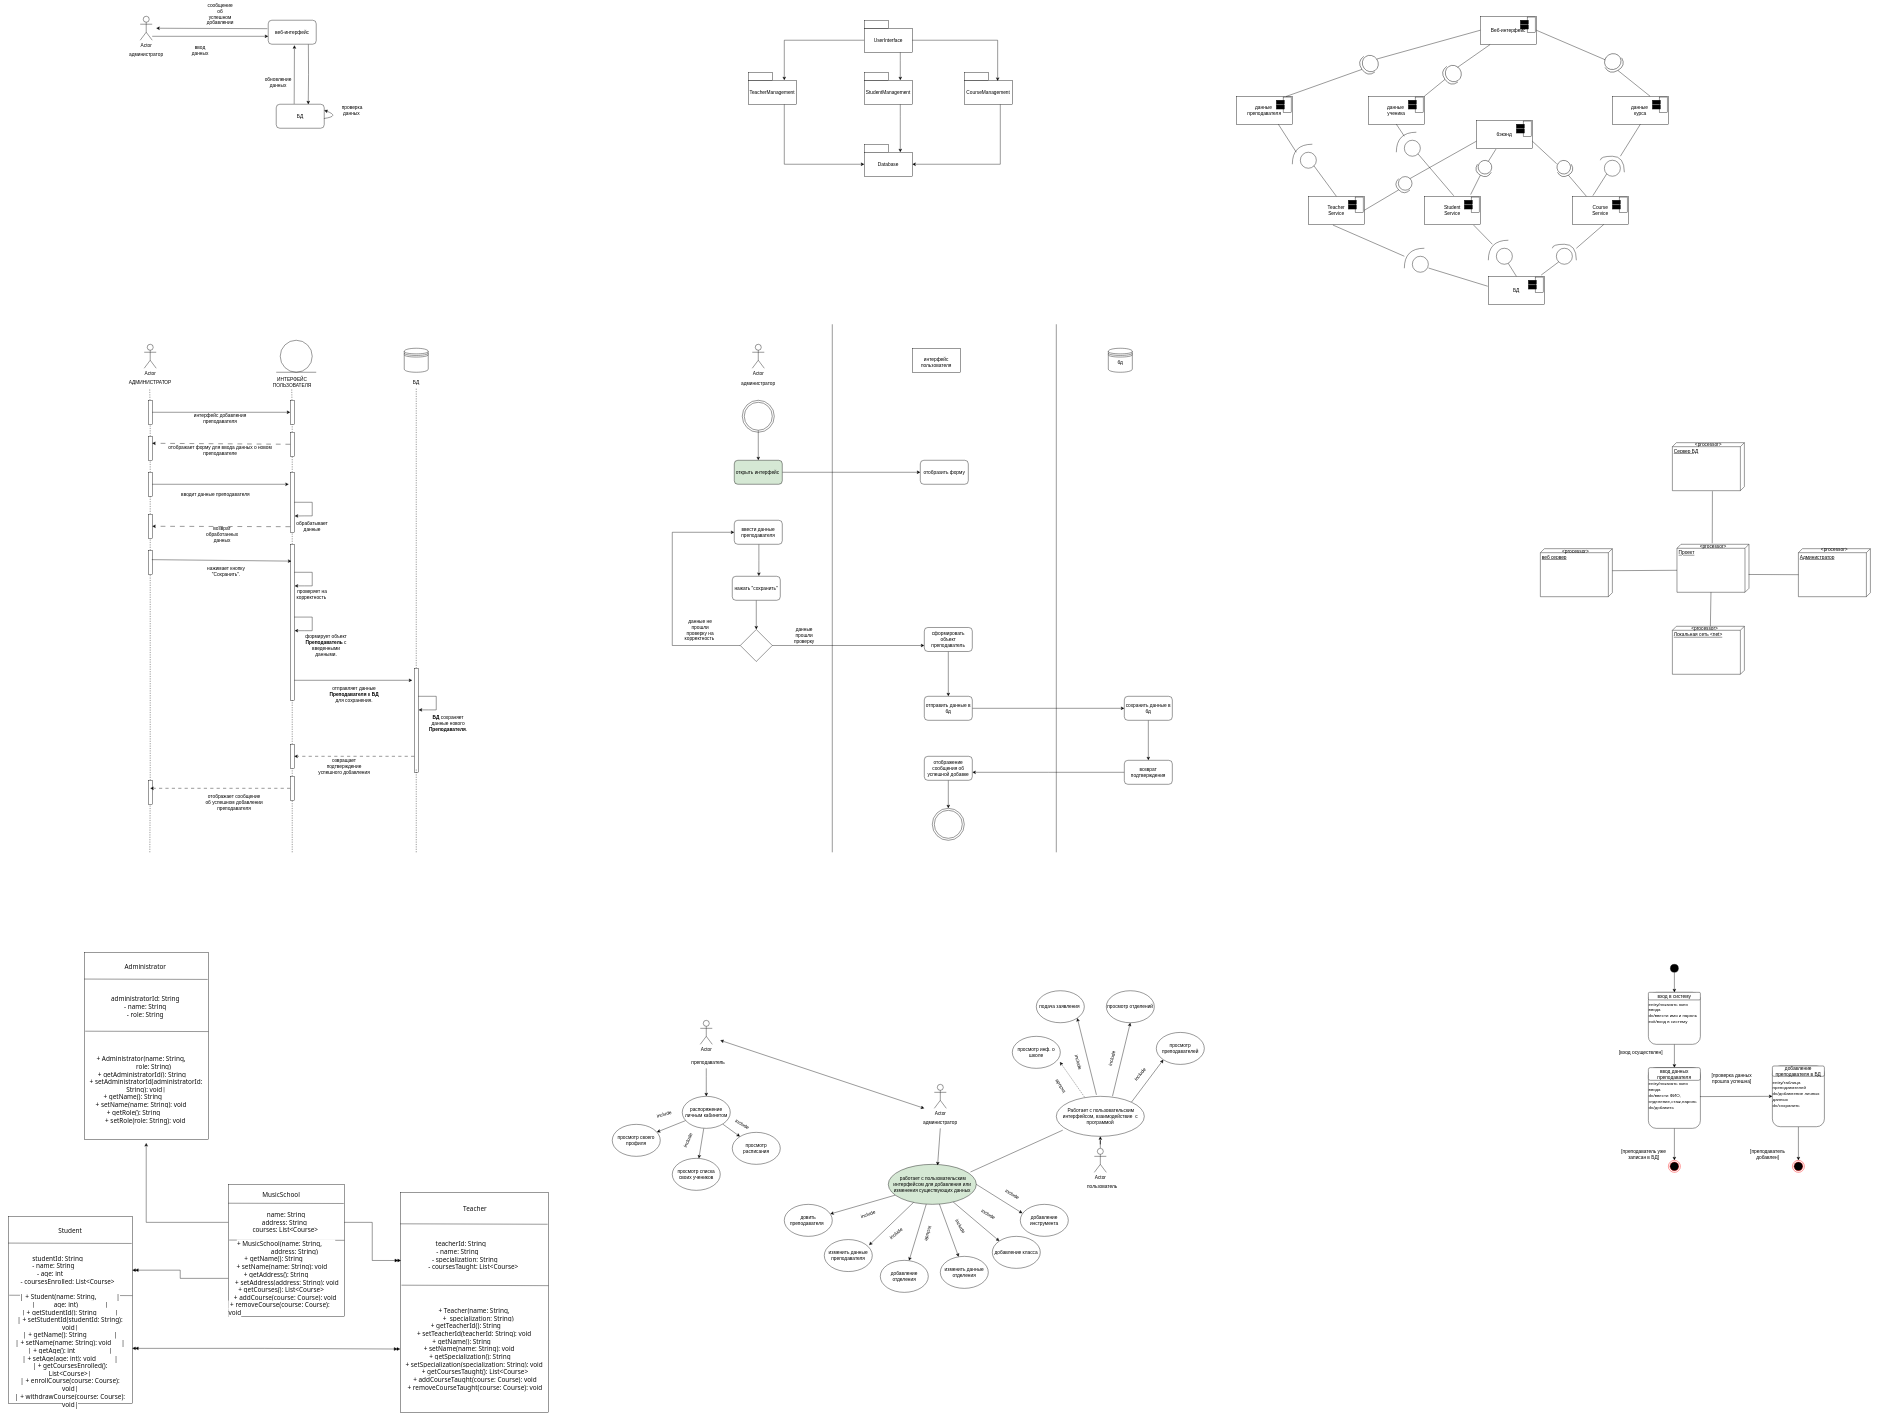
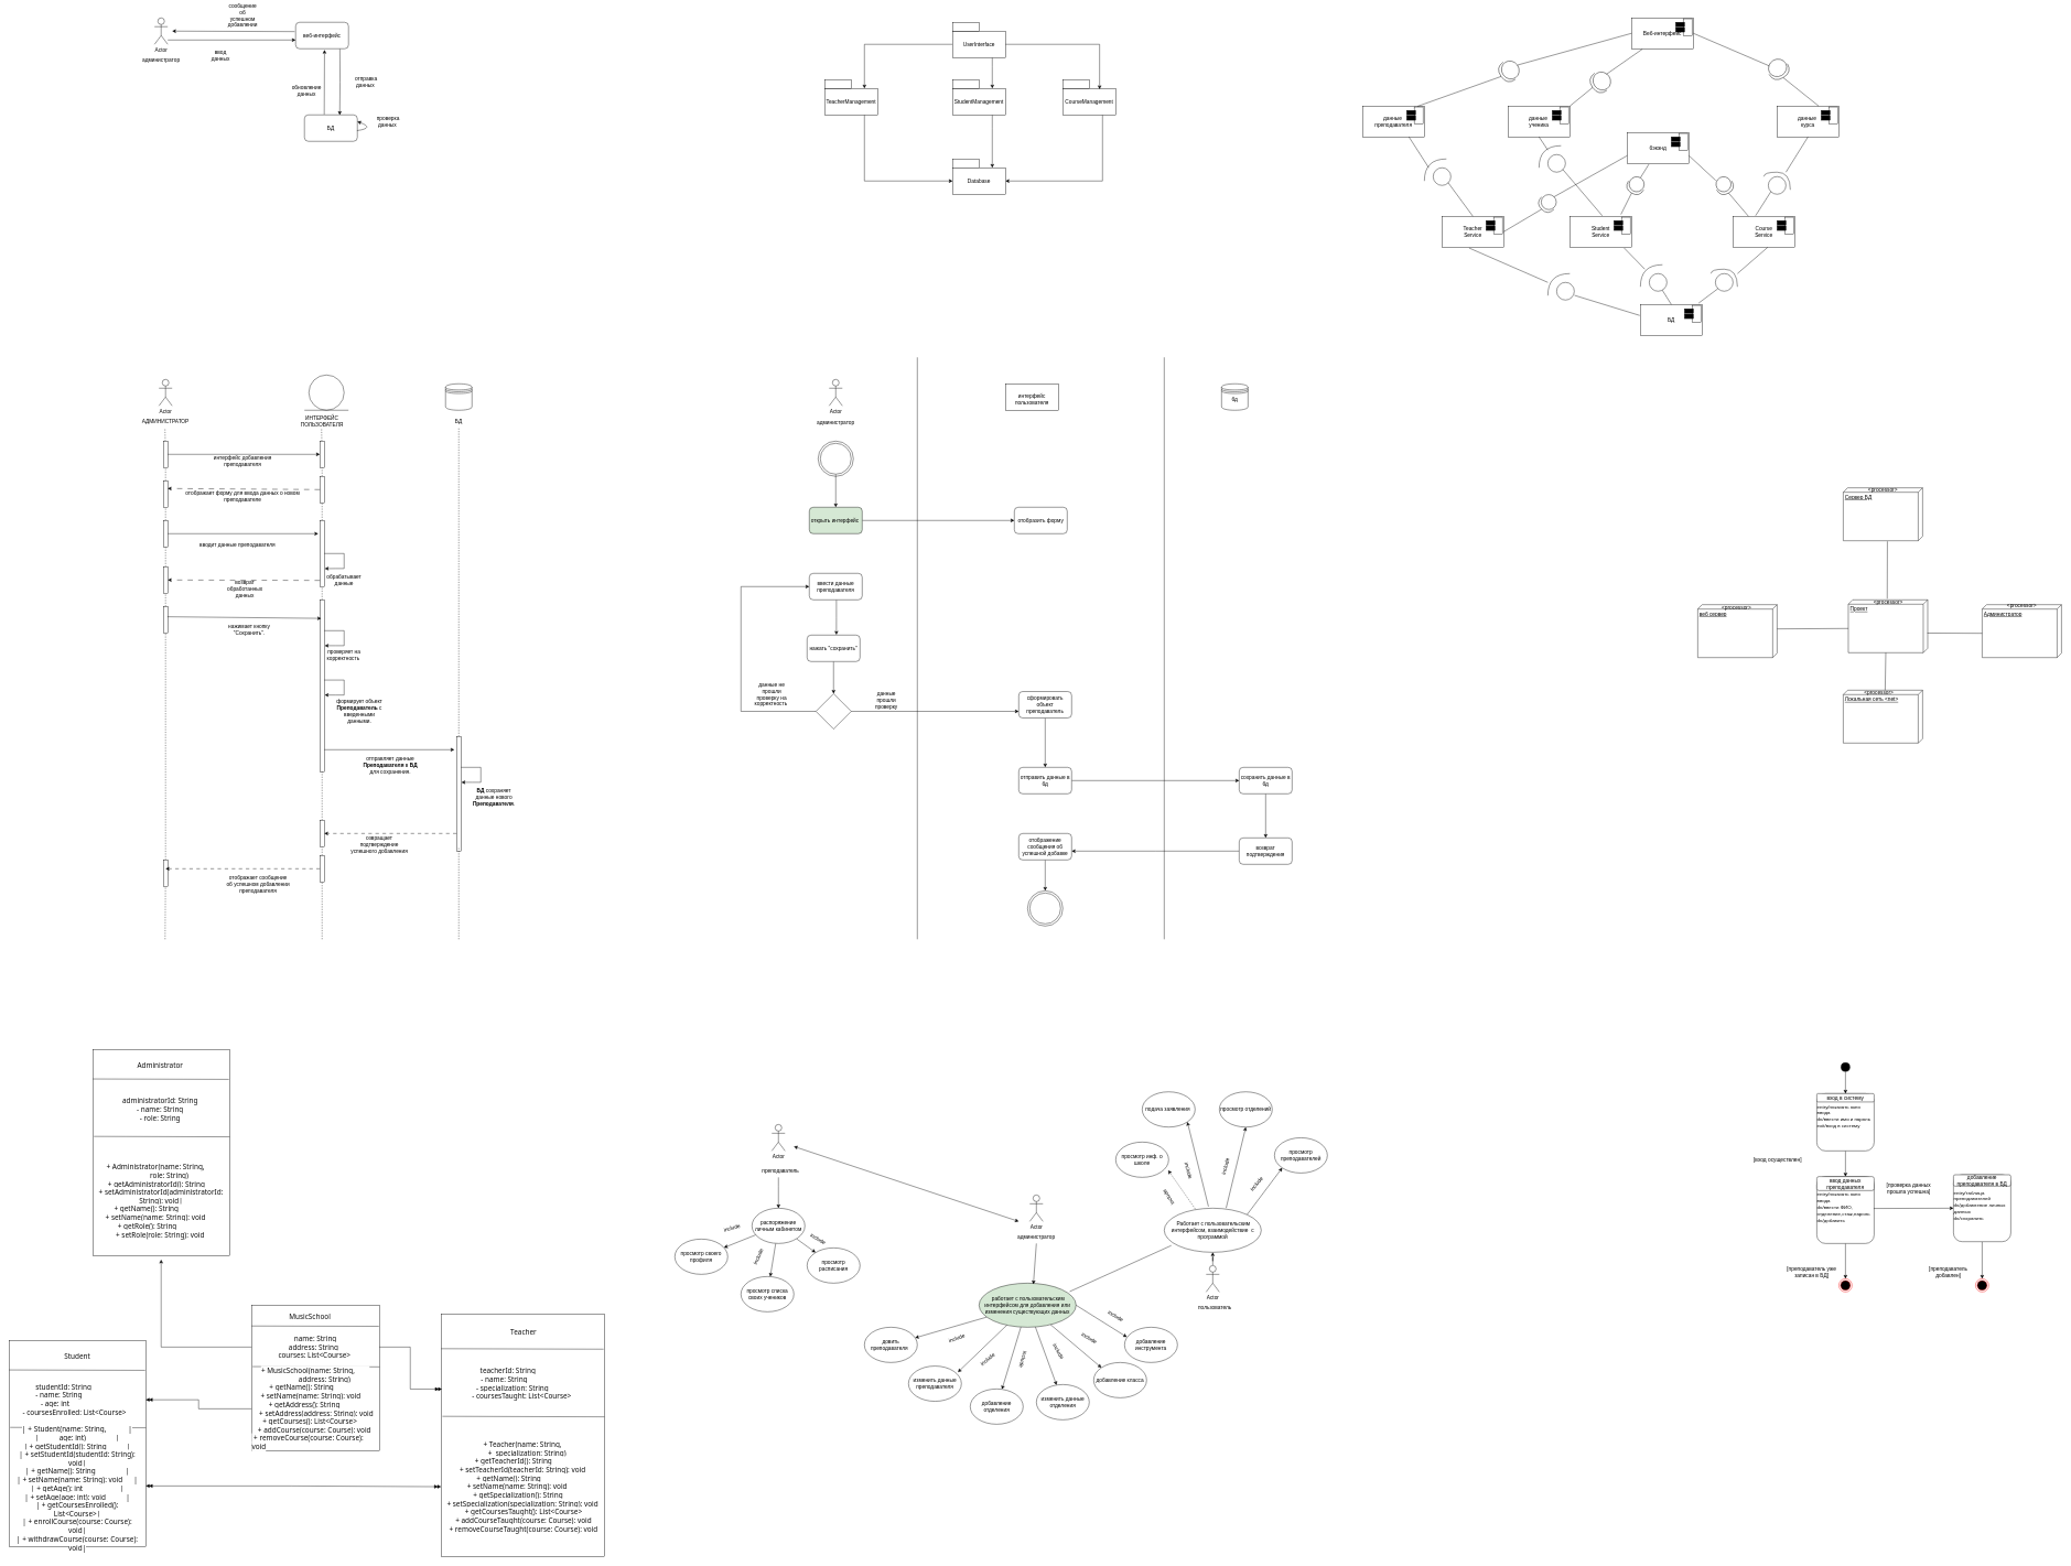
+ <mxCell id="191" value="&lt;font style=&quot;vertical-align: inherit;&quot;&gt;&lt;font style=&quot;vertical-align: inherit;&quot;&gt;&lt;font style=&quot;vertical-align: inherit;&quot;&gt;&lt;font style=&quot;vertical-align: inherit;&quot;&gt;отправка данных&amp;nbsp;&lt;/font&gt;&lt;/font&gt;&lt;/font&gt;&lt;/font&gt;" style="text;html=1;align=center;verticalAlign=middle;whiteSpace=wrap;rounded=0;" vertex="1" parent="1"><mxGeometry x="800" y="170" width="60" height="30" as="geometry" /></mxCell>
- <mxCell id="323" value="[вход осуществлен]" style="text;html=1;align=center;verticalAlign=middle;whiteSpace=wrap;rounded=0;" vertex="1" parent="1"><mxGeometry x="4043" y="2615" width="117" height="30" as="geometry" /></mxCell>
+ <mxCell id="323" value="[вход осуществлен]" style="text;html=1;align=center;verticalAlign=middle;whiteSpace=wrap;rounded=0;" vertex="1" parent="1"><mxGeometry x="3973" y="2615" width="117" height="30" as="geometry" /></mxCell>
